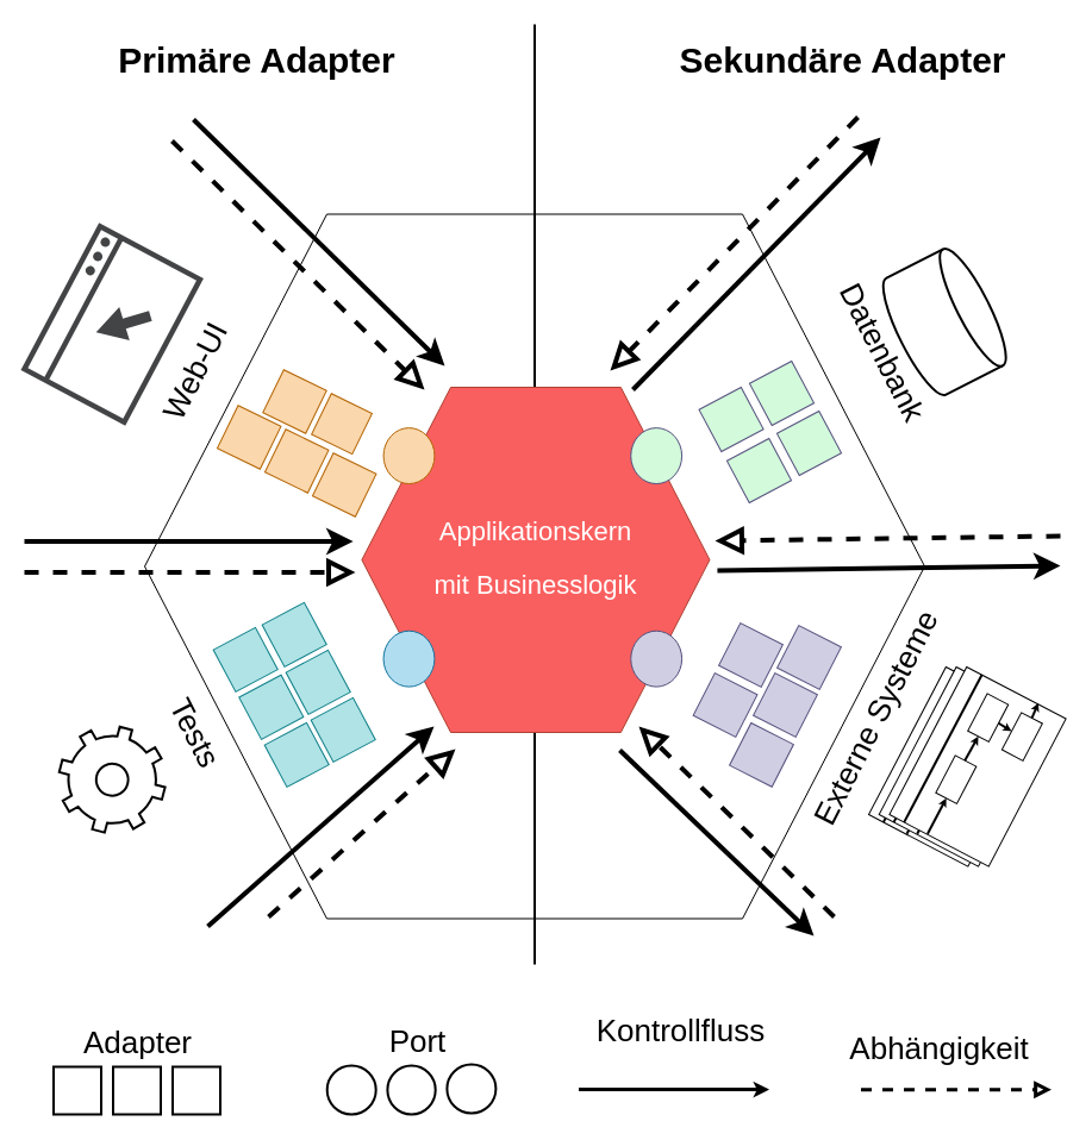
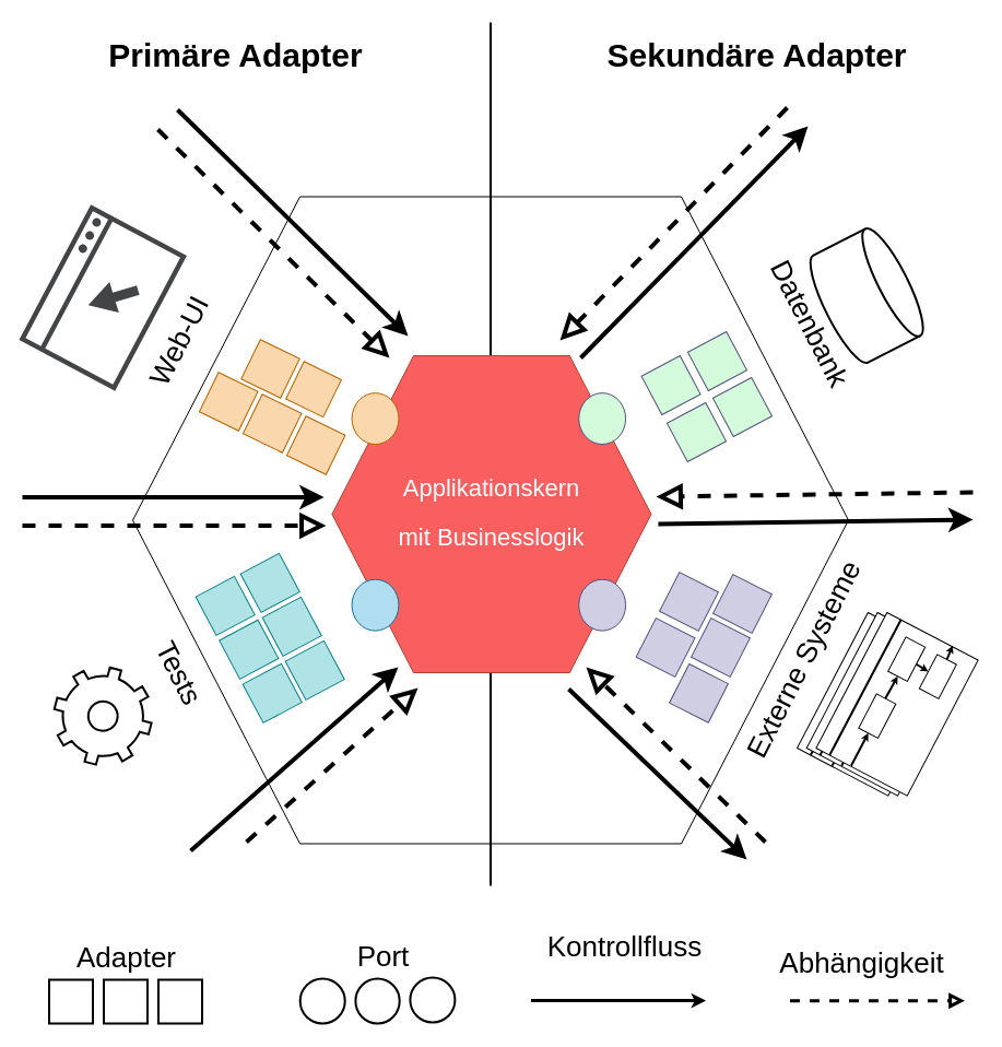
- <mxCell id="84" value="Sekundäre Adapter" style="text;align=center;verticalAlign=middle;resizable=0;points=[];autosize=1;strokeColor=none;fillColor=none;fontSize=30;fontColor=#000000;html=1;fontStyle=1" parent="1" vertex="1"><mxGeometry x="562" y="30" width="290" height="40" as="geometry" /></mxCell>
+ <mxCell id="84" value="Sekundäre Adapter" style="text;align=center;verticalAlign=middle;resizable=0;points=[];autosize=1;strokeColor=none;fillColor=none;fontSize=30;fontColor=#000000;html=1;fontStyle=1" parent="1" vertex="1"><mxGeometry x="547" y="30" width="290" height="40" as="geometry" /></mxCell>
